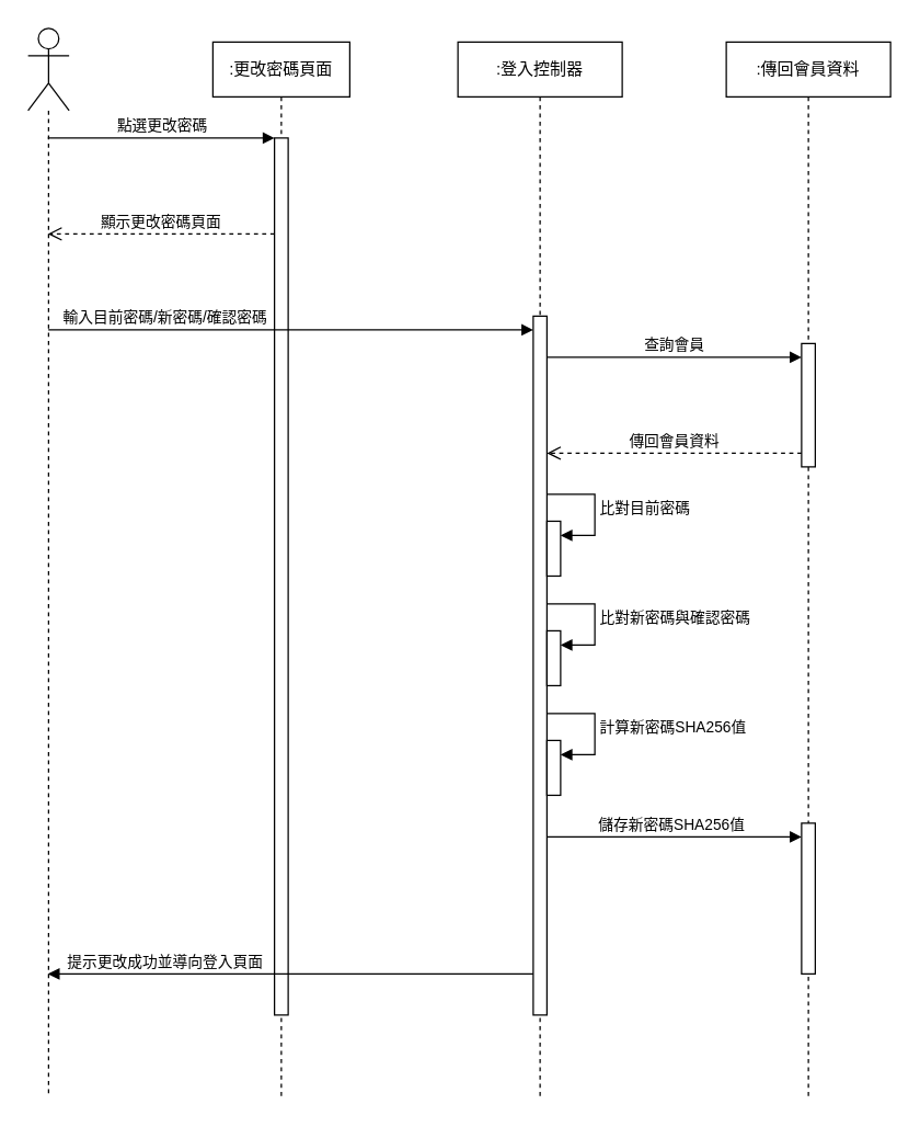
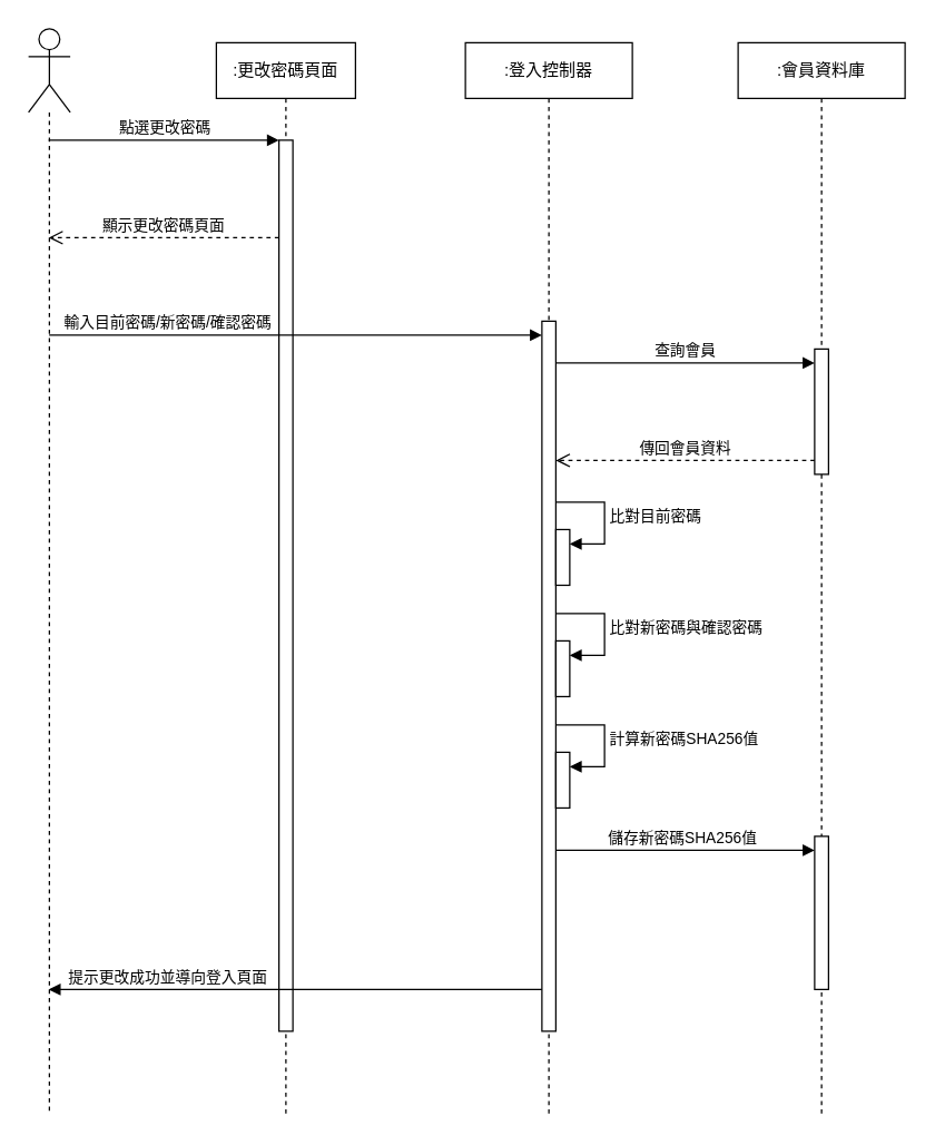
- <mxCell id="16" value=":傳回會員資料" style="shape=umlLifeline;perimeter=lifelinePerimeter;whiteSpace=wrap;html=1;container=0;dropTarget=0;collapsible=0;recursiveResize=0;outlineConnect=0;portConstraint=eastwest;newEdgeStyle={&quot;edgeStyle&quot;:&quot;elbowEdgeStyle&quot;,&quot;elbow&quot;:&quot;vertical&quot;,&quot;curved&quot;:0,&quot;rounded&quot;:0};" parent="1" vertex="1"><mxGeometry x="530" y="30" width="120" height="770" as="geometry" /></mxCell>
+ <mxCell id="16" value=":會員資料庫" style="shape=umlLifeline;perimeter=lifelinePerimeter;whiteSpace=wrap;html=1;container=0;dropTarget=0;collapsible=0;recursiveResize=0;outlineConnect=0;portConstraint=eastwest;newEdgeStyle={&quot;edgeStyle&quot;:&quot;elbowEdgeStyle&quot;,&quot;elbow&quot;:&quot;vertical&quot;,&quot;curved&quot;:0,&quot;rounded&quot;:0};" parent="1" vertex="1"><mxGeometry x="530" y="30" width="120" height="770" as="geometry" /></mxCell>
